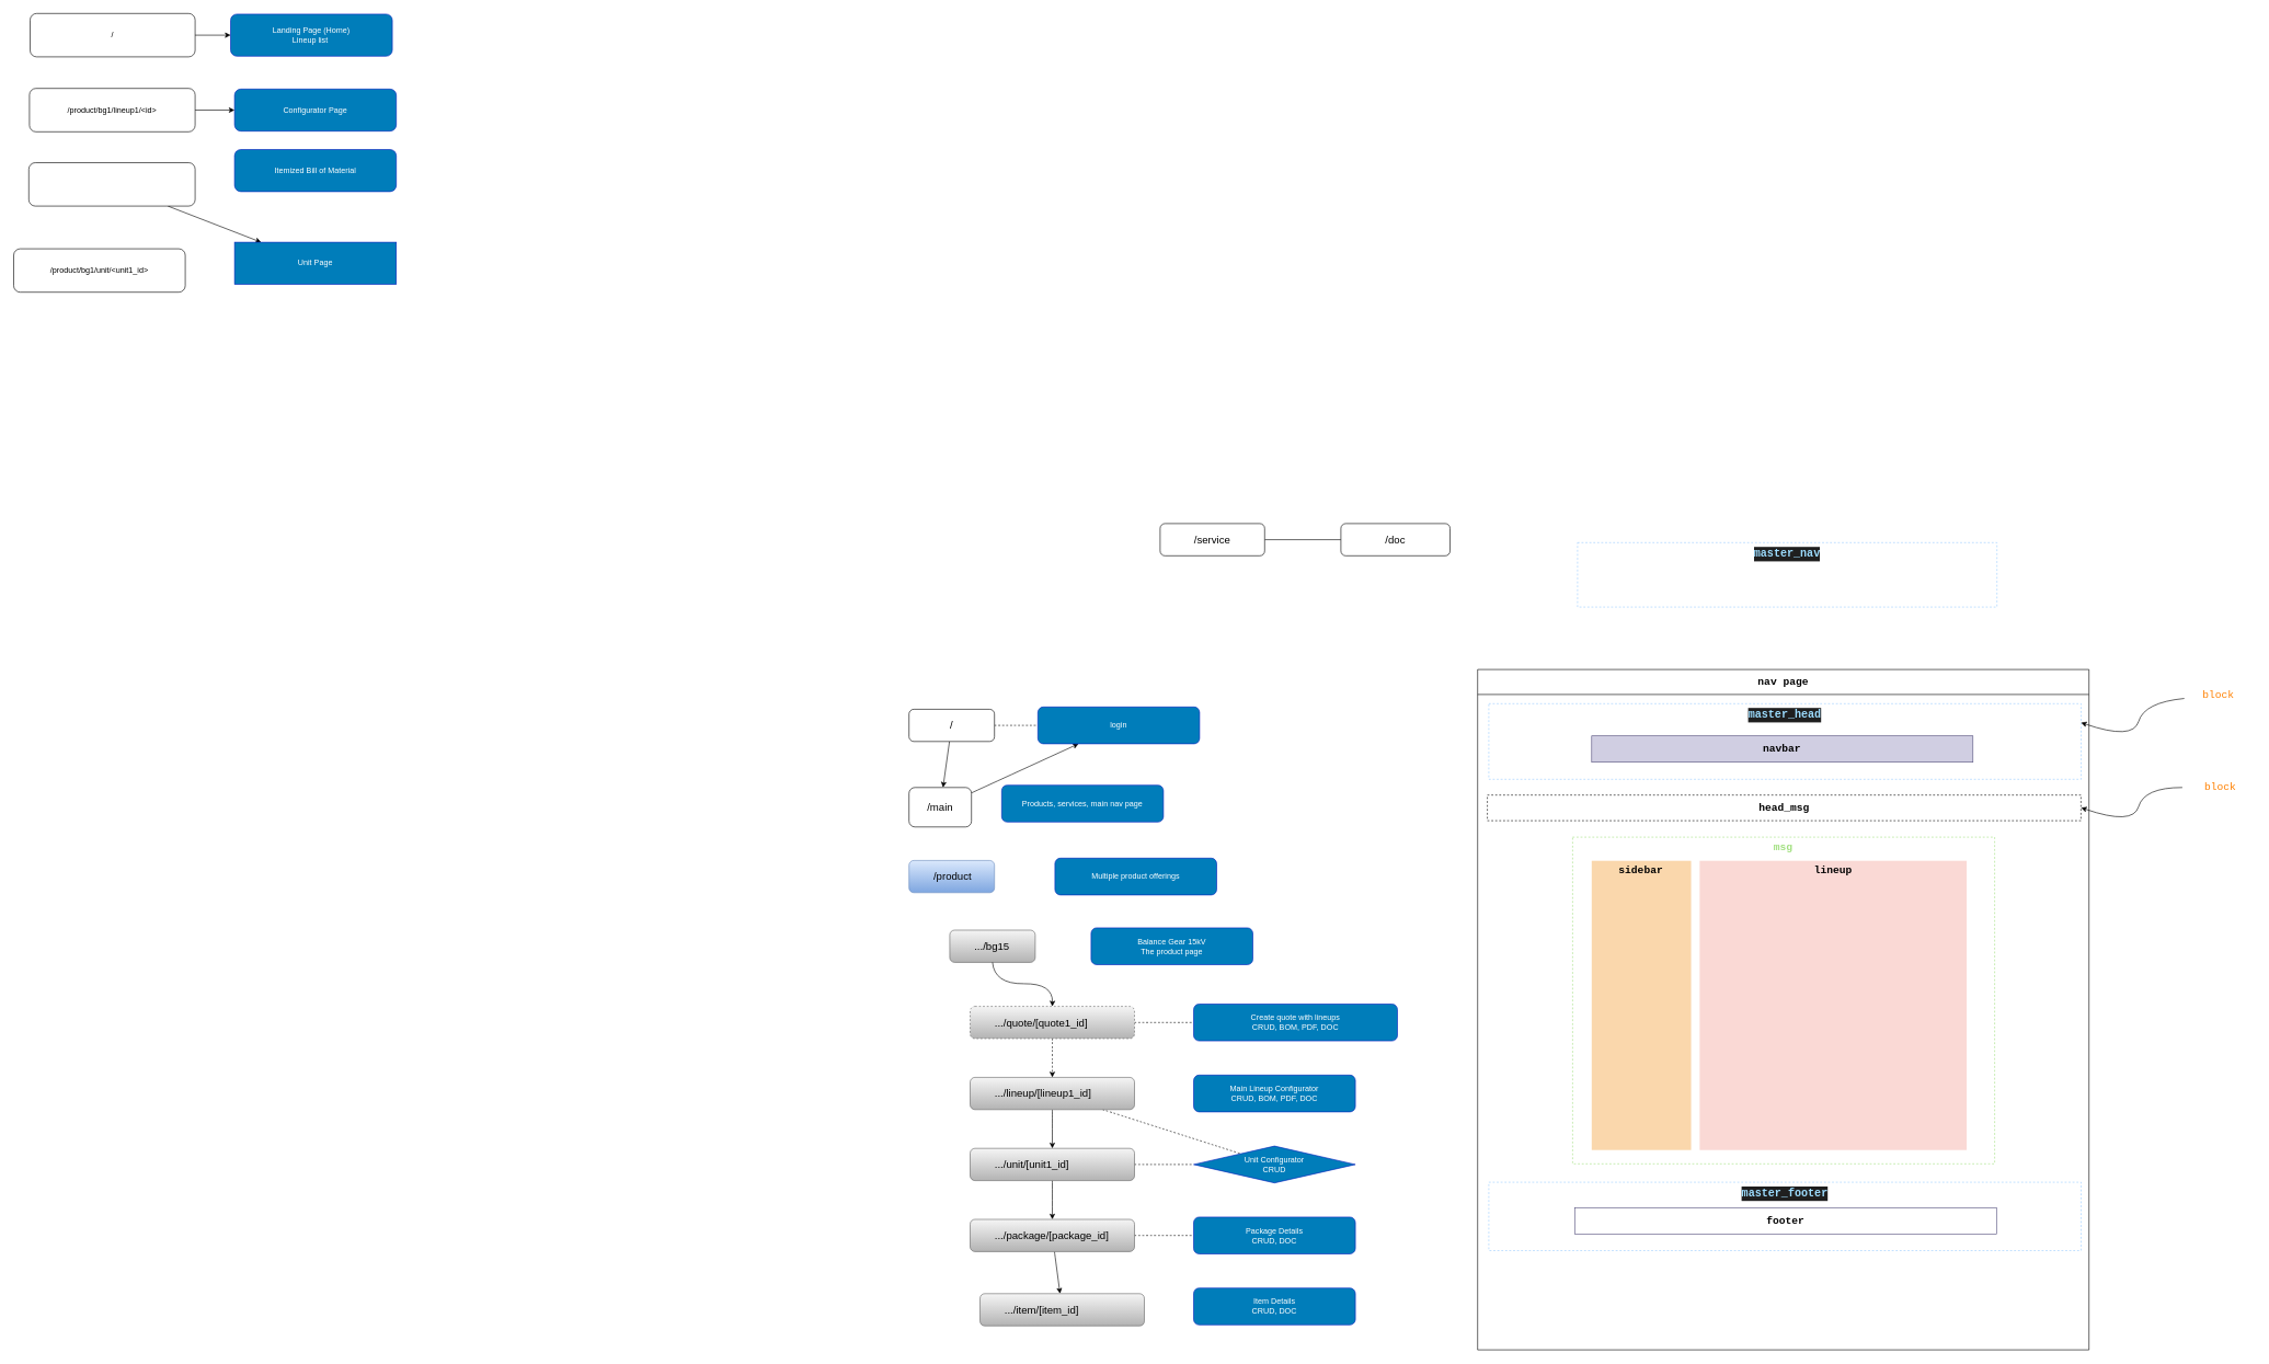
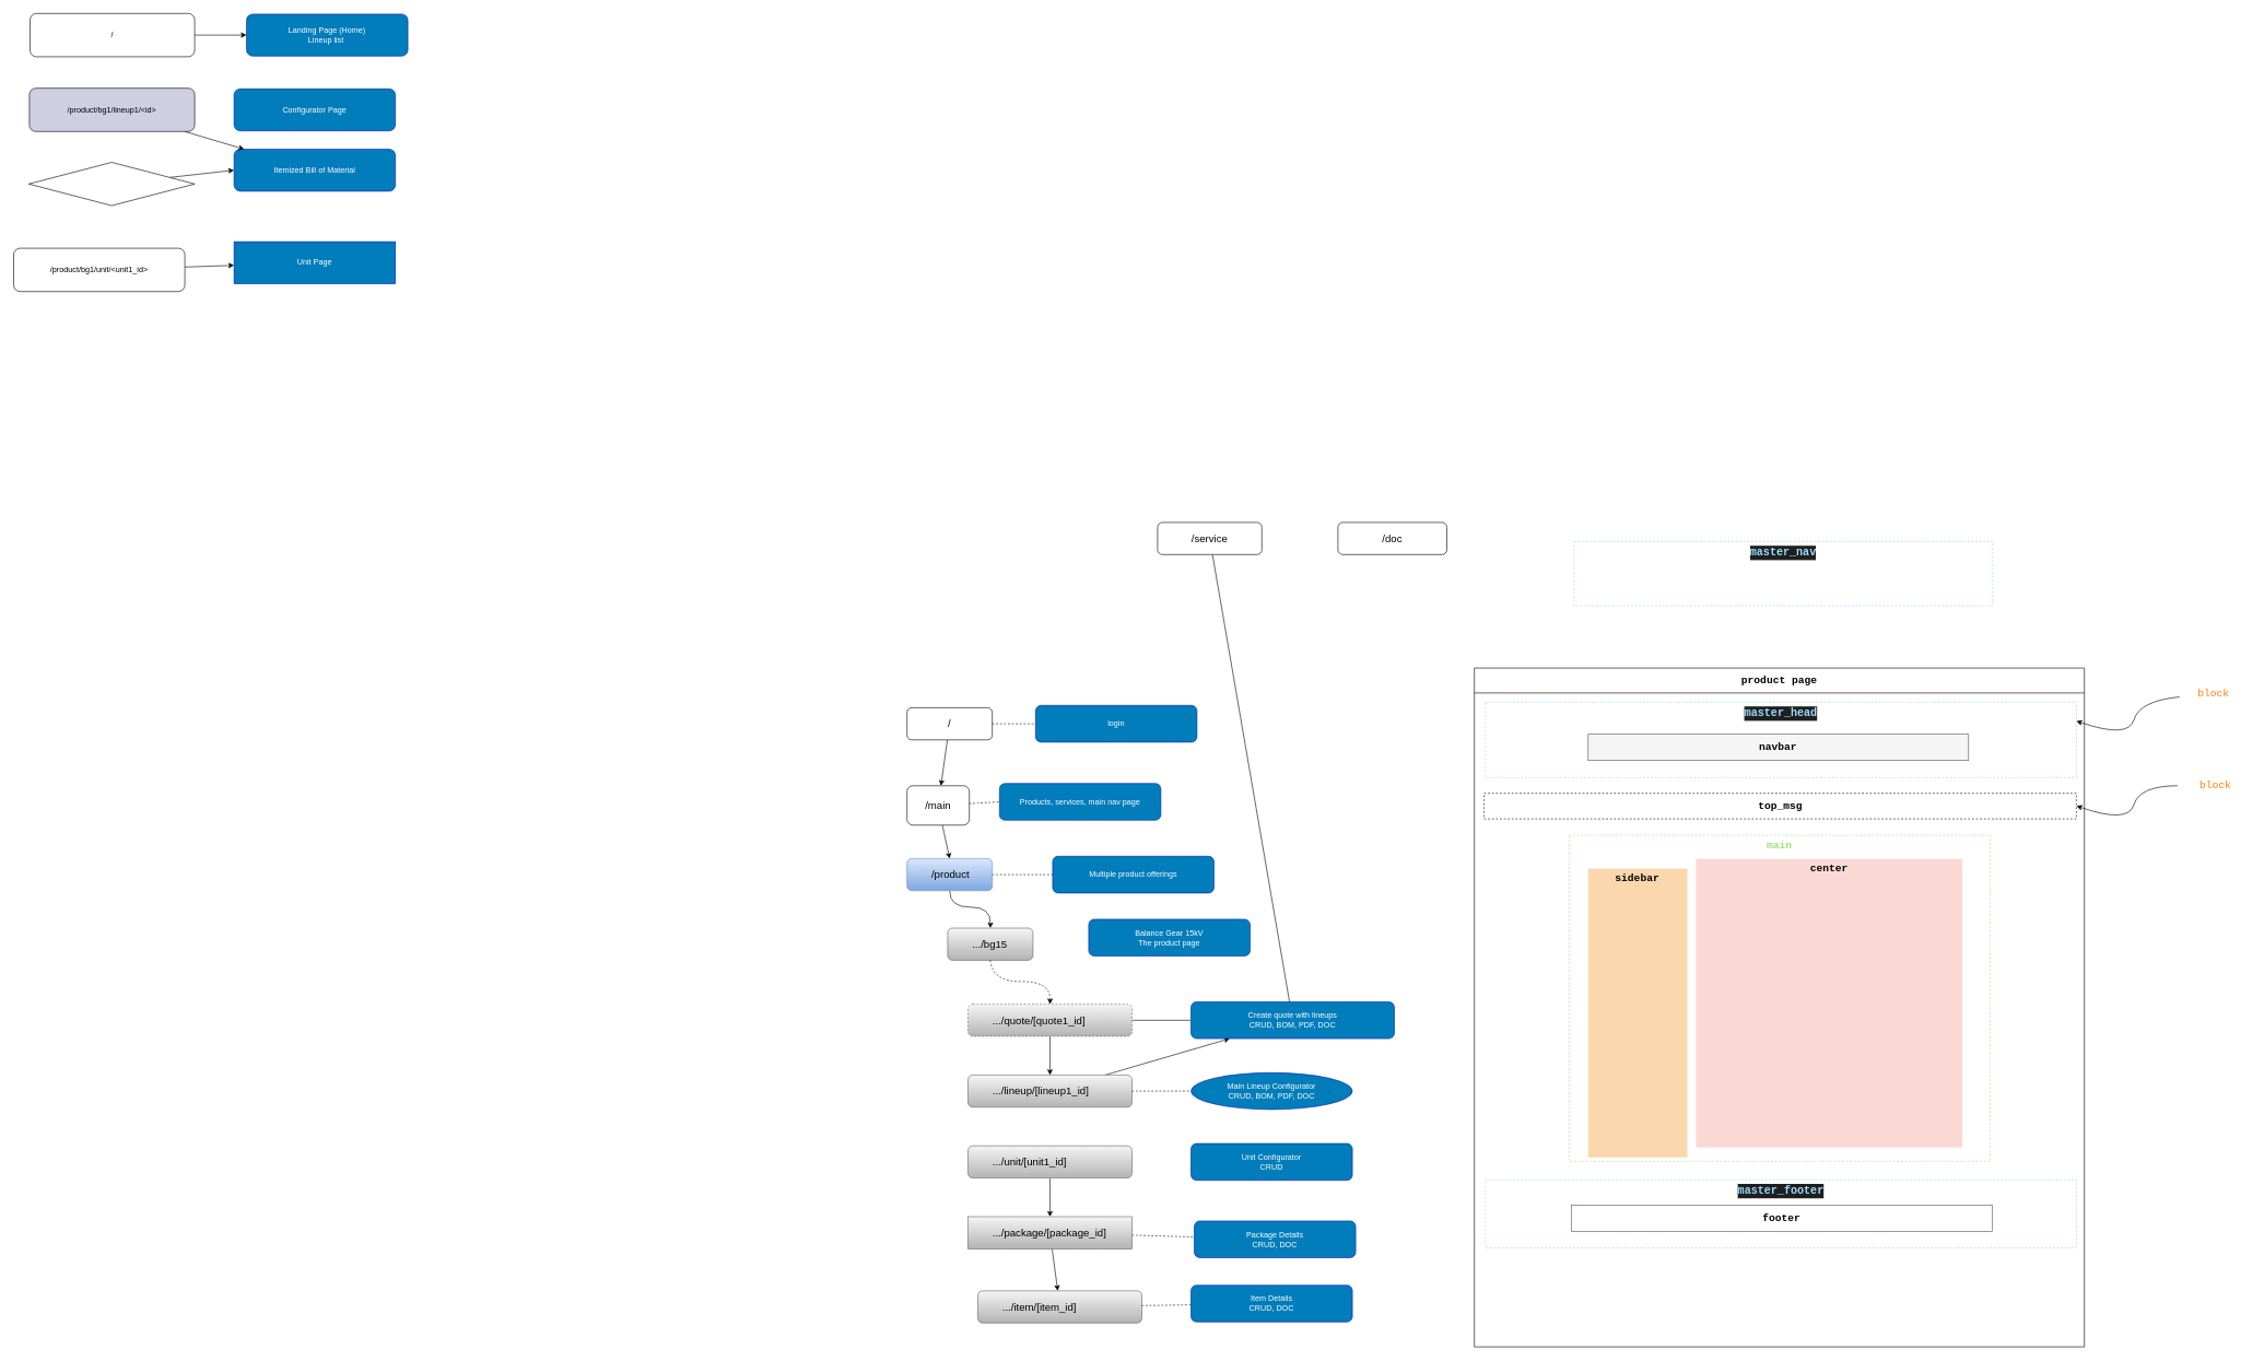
- <mxCell id="11" value="Landing Page (Home)&lt;br&gt;Lineup list&amp;nbsp;" style="rounded=1;whiteSpace=wrap;html=1;fillColor=#007dba;fontColor=#ffffff;strokeColor=#001DBC;" parent="1" vertex="1"><mxGeometry x="350" y="21" width="246" height="64" as="geometry" /></mxCell>
+ <mxCell id="11" value="Landing Page (Home)&lt;br&gt;Lineup list&amp;nbsp;" style="rounded=1;whiteSpace=wrap;html=1;fillColor=#007dba;fontColor=#ffffff;strokeColor=#001DBC;" parent="1" vertex="1"><mxGeometry x="375" y="21" width="246" height="64" as="geometry" /></mxCell>
- <mxCell id="17" value="/product/bg1/lineup1/&amp;lt;id&amp;gt;" style="rounded=1;whiteSpace=wrap;html=1;" parent="1" vertex="1"><mxGeometry x="44" y="134" width="252" height="66" as="geometry" /></mxCell>
+ <mxCell id="17" value="/product/bg1/lineup1/&amp;lt;id&amp;gt;" style="rounded=1;whiteSpace=wrap;html=1;fillColor=#d0cee2;" parent="1" vertex="1"><mxGeometry x="44" y="134" width="252" height="66" as="geometry" /></mxCell>
- <mxCell id="16" style="edgeStyle=none;html=1;entryX=0;entryY=0.5;entryDx=0;entryDy=0;" parent="1" source="17" target="12" edge="1"><mxGeometry relative="1" as="geometry"><mxPoint x="337.034" y="167" as="targetPoint" /></mxGeometry></mxCell>
+ <mxCell id="16" style="edgeStyle=none;html=1;" parent="1" source="17" target="15" edge="1"><mxGeometry relative="1" as="geometry"><mxPoint x="337.034" y="167" as="targetPoint" /></mxGeometry></mxCell>
- <mxCell id="19" value="&lt;span style=&quot;color: rgb(255, 255, 255);&quot;&gt;/product/bg1/bom/&amp;lt;lineup1_id&amp;gt;&lt;/span&gt;" style="rounded=1;whiteSpace=wrap;html=1;" parent="1" vertex="1"><mxGeometry x="43" y="247" width="253" height="66" as="geometry" /></mxCell>
+ <mxCell id="19" value="&lt;span style=&quot;color: rgb(255, 255, 255);&quot;&gt;/product/bg1/bom/&amp;lt;lineup1_id&amp;gt;&lt;/span&gt;" style="rhombus;whiteSpace=wrap;html=1;" parent="1" vertex="1"><mxGeometry x="43" y="247" width="253" height="66" as="geometry" /></mxCell>
- <mxCell id="18" style="edgeStyle=none;html=1;" parent="1" source="19" target="20" edge="1"><mxGeometry relative="1" as="geometry" /></mxCell>
+ <mxCell id="18" style="edgeStyle=none;html=1;entryX=0;entryY=0.5;entryDx=0;entryDy=0;" parent="1" source="19" target="15" edge="1"><mxGeometry relative="1" as="geometry" /></mxCell>
+ <mxCell id="21" style="edgeStyle=none;html=1;" parent="1" source="22" target="20" edge="1"><mxGeometry relative="1" as="geometry" /></mxCell>
- <mxCell id="32" style="edgeStyle=none;html=1;fontSize=16;endArrow=none;endFill=0;" parent="1" source="33" target="34" edge="1"><mxGeometry relative="1" as="geometry" /></mxCell>
+ <mxCell id="32" style="edgeStyle=none;html=1;fontSize=16;endArrow=none;endFill=0;" parent="1" source="33" target="51" edge="1"><mxGeometry relative="1" as="geometry" /></mxCell>
- <mxCell id="2" value="nav page" style="swimlane;whiteSpace=wrap;html=1;startSize=38;fontSize=16;fillColor=none;fontFamily=Courier New;" parent="1" vertex="1"><mxGeometry x="2247" y="1018" width="930" height="1035" as="geometry"><mxRectangle x="2643" y="222" width="112" height="31" as="alternateBounds" /></mxGeometry></mxCell>
+ <mxCell id="2" value="product page" style="swimlane;whiteSpace=wrap;html=1;startSize=38;fontSize=16;fillColor=none;fontFamily=Courier New;" parent="1" vertex="1"><mxGeometry x="2247" y="1018" width="930" height="1035" as="geometry"><mxRectangle x="2643" y="222" width="112" height="31" as="alternateBounds" /></mxGeometry></mxCell>
- <mxCell id="6" value="navbar" style="rounded=0;whiteSpace=wrap;html=1;fillColor=#d0cee2;strokeColor=#56517e;fontColor=#000000;fontSize=16;fontFamily=Courier New;fontStyle=1" parent="2" vertex="1"><mxGeometry x="173.495" y="101" width="580" height="40" as="geometry" /></mxCell>
+ <mxCell id="6" value="navbar" style="rounded=0;whiteSpace=wrap;html=1;fillColor=#f5f5f5;strokeColor=#56517e;fontColor=#000000;fontSize=16;fontFamily=Courier New;fontStyle=1;" parent="2" vertex="1"><mxGeometry x="173.495" y="101" width="580" height="40" as="geometry" /></mxCell>
- <mxCell id="27" style="edgeStyle=none;curved=1;html=1;fontSize=16;fontColor=#000000;endArrow=classic;endFill=1;" parent="1" source="28" target="57" edge="1"><mxGeometry relative="1" as="geometry"><mxPoint x="1447.5" y="1276.278" as="targetPoint" /></mxGeometry></mxCell>
+ <mxCell id="27" style="edgeStyle=none;curved=1;html=1;fontSize=16;fontColor=#000000;endArrow=classic;endFill=1;entryX=0.5;entryY=0;entryDx=0;entryDy=0;" parent="1" source="28" target="31" edge="1"><mxGeometry relative="1" as="geometry"><mxPoint x="1447.5" y="1276.278" as="targetPoint" /></mxGeometry></mxCell>
+ <mxCell id="26" style="edgeStyle=none;curved=1;html=1;entryX=0;entryY=0.5;entryDx=0;entryDy=0;dashed=1;fontSize=16;fontColor=#000000;endArrow=none;endFill=0;" parent="1" source="28" target="59" edge="1"><mxGeometry relative="1" as="geometry" /></mxCell>
- <mxCell id="10" value="head_msg" style="rounded=0;whiteSpace=wrap;html=1;fillColor=none;fontSize=16;fontFamily=Courier New;fontStyle=1;dashed=1;" parent="2" vertex="1"><mxGeometry x="14.81" y="191" width="903" height="39" as="geometry" /></mxCell>
+ <mxCell id="10" value="top_msg" style="rounded=0;whiteSpace=wrap;html=1;fillColor=none;fontSize=16;fontFamily=Courier New;fontStyle=1;dashed=1;" parent="2" vertex="1"><mxGeometry x="14.81" y="191" width="903" height="39" as="geometry" /></mxCell>
- <mxCell id="5" value="msg" style="rounded=0;whiteSpace=wrap;html=1;labelBackgroundColor=none;fontSize=16;fillColor=none;verticalAlign=top;fontFamily=Courier New;fontStyle=1;fontColor=#A2E080;labelBorderColor=none;strokeColor=#A2E080;dashed=1;" parent="2" vertex="1"><mxGeometry x="144.49" y="255" width="642" height="497" as="geometry" /></mxCell>
+ <mxCell id="5" value="main" style="rounded=0;whiteSpace=wrap;html=1;labelBackgroundColor=none;fontSize=16;fillColor=none;verticalAlign=top;fontFamily=Courier New;fontStyle=1;fontColor=#A2E080;labelBorderColor=none;strokeColor=#A2E080;dashed=1;" parent="2" vertex="1"><mxGeometry x="144.49" y="255" width="642" height="497" as="geometry" /></mxCell>
- <mxCell id="8" value="lineup" style="rounded=0;whiteSpace=wrap;html=1;fontSize=16;fillColor=#fad9d5;strokeColor=none;fontColor=#000000;labelBackgroundColor=none;fontFamily=Courier New;fontStyle=1;verticalAlign=top;" parent="2" vertex="1"><mxGeometry x="337.74" y="291" width="406.25" height="440" as="geometry" /></mxCell>
+ <mxCell id="8" value="center" style="rounded=0;whiteSpace=wrap;html=1;fontSize=16;fillColor=#fad9d5;strokeColor=none;fontColor=#000000;labelBackgroundColor=none;fontFamily=Courier New;fontStyle=1;verticalAlign=top;" parent="2" vertex="1"><mxGeometry x="337.74" y="291" width="406.25" height="440" as="geometry" /></mxCell>
+ <mxCell id="30" style="edgeStyle=none;curved=1;html=1;dashed=1;fontSize=16;fontColor=#000000;endArrow=none;endFill=0;" parent="1" source="31" target="58" edge="1"><mxGeometry relative="1" as="geometry" /></mxCell>
+ <mxCell id="29" style="edgeStyle=none;html=1;entryX=0.5;entryY=0;entryDx=0;entryDy=0;fontSize=16;endArrow=classic;endFill=1;curved=1;exitX=0.5;exitY=1;exitDx=0;exitDy=0;" parent="1" source="31" target="35" edge="1"><mxGeometry relative="1" as="geometry"><Array as="points"><mxPoint x="1447" y="1383" /><mxPoint x="1510" y="1382" /></Array></mxGeometry></mxCell>
- <mxCell id="56" value="Balance Gear 15kV&lt;br&gt;The product page" style="rounded=1;whiteSpace=wrap;html=1;fillColor=#007dba;fontColor=#ffffff;strokeColor=#001DBC;horizontal=1;gradientColor=none;" parent="1" vertex="1"><mxGeometry x="1659" y="1411" width="246" height="56" as="geometry" /></mxCell>
+ <mxCell id="56" value="Balance Gear 15kV&lt;br&gt;The product page" style="rounded=1;whiteSpace=wrap;html=1;fillColor=#007dba;fontColor=#ffffff;strokeColor=#001DBC;horizontal=1;gradientColor=none;" parent="1" vertex="1"><mxGeometry x="1659" y="1401" width="246" height="56" as="geometry" /></mxCell>
- <mxCell id="50" style="edgeStyle=none;html=1;entryX=0.5;entryY=0;entryDx=0;entryDy=0;fontSize=16;endArrow=classic;endFill=1;curved=1;exitX=0.5;exitY=1;exitDx=0;exitDy=0;" parent="1" source="35" target="38" edge="1"><mxGeometry relative="1" as="geometry"><mxPoint x="1494.5" y="1450.5" as="sourcePoint" /><mxPoint x="1528.5" y="1494.5" as="targetPoint" /><Array as="points"><mxPoint x="1512" y="1496.5" /><mxPoint x="1601" y="1495.5" /></Array></mxGeometry></mxCell>
+ <mxCell id="50" style="edgeStyle=none;html=1;entryX=0.5;entryY=0;entryDx=0;entryDy=0;fontSize=16;endArrow=classic;endFill=1;curved=1;exitX=0.5;exitY=1;exitDx=0;exitDy=0;dashed=1;" parent="1" source="35" target="38" edge="1"><mxGeometry relative="1" as="geometry"><mxPoint x="1494.5" y="1450.5" as="sourcePoint" /><mxPoint x="1528.5" y="1494.5" as="targetPoint" /><Array as="points"><mxPoint x="1512" y="1496.5" /><mxPoint x="1601" y="1495.5" /></Array></mxGeometry></mxCell>
- <mxCell id="7" value="sidebar" style="rounded=0;whiteSpace=wrap;html=1;fontSize=16;fillColor=#fad7ac;strokeColor=none;fontColor=#000000;labelBackgroundColor=none;fontFamily=Courier New;fontStyle=1;verticalAlign=top;" parent="2" vertex="1"><mxGeometry x="173.49" y="291" width="151.25" height="440" as="geometry" /></mxCell>
+ <mxCell id="7" value="sidebar" style="rounded=0;whiteSpace=wrap;html=1;fontSize=16;fillColor=#fad7ac;strokeColor=none;fontColor=#000000;labelBackgroundColor=none;fontFamily=Courier New;fontStyle=1;verticalAlign=top;" parent="2" vertex="1"><mxGeometry x="173.49" y="306" width="151.25" height="440" as="geometry" /></mxCell>
- <mxCell id="37" style="edgeStyle=none;curved=1;html=1;dashed=1;fontSize=16;fontColor=#000000;endArrow=none;endFill=0;" parent="1" source="38" target="51" edge="1"><mxGeometry relative="1" as="geometry" /></mxCell>
+ <mxCell id="37" style="edgeStyle=none;curved=1;html=1;dashed=0;fontSize=16;fontColor=#000000;endArrow=none;endFill=0;" parent="1" source="38" target="51" edge="1"><mxGeometry relative="1" as="geometry" /></mxCell>
- <mxCell id="36" style="edgeStyle=none;curved=1;html=1;fontSize=16;endArrow=classic;endFill=1;dashed=1;" parent="1" source="38" target="41" edge="1"><mxGeometry relative="1" as="geometry" /></mxCell>
+ <mxCell id="36" style="edgeStyle=none;curved=1;html=1;fontSize=16;endArrow=classic;endFill=1;" parent="1" source="38" target="41" edge="1"><mxGeometry relative="1" as="geometry" /></mxCell>
- <mxCell id="52" value="Main Lineup Configurator&lt;br&gt;CRUD, BOM, PDF, DOC" style="rounded=1;whiteSpace=wrap;html=1;fillColor=#007dba;fontColor=#ffffff;strokeColor=#001DBC;" parent="1" vertex="1"><mxGeometry x="1815" y="1635" width="246" height="56" as="geometry" /></mxCell>
+ <mxCell id="52" value="Main Lineup Configurator&lt;br&gt;CRUD, BOM, PDF, DOC" style="ellipse;whiteSpace=wrap;html=1;fillColor=#007dba;fontColor=#ffffff;strokeColor=#001DBC;" parent="1" vertex="1"><mxGeometry x="1815" y="1635" width="246" height="56" as="geometry" /></mxCell>
- <mxCell id="39" style="edgeStyle=none;curved=1;html=1;fontSize=16;endArrow=classic;endFill=1;" parent="1" source="41" target="44" edge="1"><mxGeometry relative="1" as="geometry" /></mxCell>
+ <mxCell id="39" style="edgeStyle=none;curved=1;html=1;fontSize=16;endArrow=classic;endFill=1;" parent="1" source="41" target="51" edge="1"><mxGeometry relative="1" as="geometry" /></mxCell>
- <mxCell id="40" style="edgeStyle=none;curved=1;html=1;dashed=1;fontSize=16;fontColor=#000000;endArrow=none;endFill=0;" parent="1" source="41" target="54" edge="1"><mxGeometry relative="1" as="geometry" /></mxCell>
+ <mxCell id="40" style="edgeStyle=none;curved=1;html=1;entryX=0;entryY=0.5;entryDx=0;entryDy=0;dashed=1;fontSize=16;fontColor=#000000;endArrow=none;endFill=0;" parent="1" source="41" target="52" edge="1"><mxGeometry relative="1" as="geometry" /></mxCell>
- <mxCell id="43" style="edgeStyle=none;curved=1;html=1;dashed=1;fontSize=16;fontColor=#000000;endArrow=none;endFill=0;entryX=0;entryY=0.5;entryDx=0;entryDy=0;" parent="1" source="44" target="54" edge="1"><mxGeometry relative="1" as="geometry"><mxPoint x="1812" y="1771" as="targetPoint" /></mxGeometry></mxCell>
- <mxCell id="54" value="Unit Configurator&lt;br&gt;CRUD" style="rhombus;whiteSpace=wrap;html=1;fillColor=#007dba;fontColor=#ffffff;strokeColor=#001DBC;" parent="1" vertex="1"><mxGeometry x="1815" y="1743" width="246" height="56" as="geometry" /></mxCell>
+ <mxCell id="54" value="Unit Configurator&lt;br&gt;CRUD" style="rounded=1;whiteSpace=wrap;html=1;fillColor=#007dba;fontColor=#ffffff;strokeColor=#001DBC;" parent="1" vertex="1"><mxGeometry x="1815" y="1743" width="246" height="56" as="geometry" /></mxCell>
- <mxCell id="47" value="&lt;span style=&quot;white-space: pre;&quot;&gt;&#09;&lt;/span&gt;.../package/[package_id]" style="rounded=1;whiteSpace=wrap;html=1;fontSize=16;align=left;fillColor=#f5f5f5;gradientColor=#b3b3b3;strokeColor=#666666;fontColor=#000000;" parent="1" vertex="1"><mxGeometry x="1475" y="1854.5" width="250" height="49" as="geometry" /></mxCell>
+ <mxCell id="47" value="&lt;span style=&quot;white-space: pre;&quot;&gt;&#09;&lt;/span&gt;.../package/[package_id]" style="whiteSpace=wrap;html=1;fontSize=16;align=left;fillColor=#f5f5f5;gradientColor=#b3b3b3;strokeColor=#666666;fontColor=#000000;rounded=0;" parent="1" vertex="1"><mxGeometry x="1475" y="1854.5" width="250" height="49" as="geometry" /></mxCell>
- <mxCell id="53" value="Package Details&lt;br&gt;CRUD, DOC" style="rounded=1;whiteSpace=wrap;html=1;fillColor=#007dba;fontColor=#ffffff;strokeColor=#001DBC;" parent="1" vertex="1"><mxGeometry x="1815" y="1851" width="246" height="56" as="geometry" /></mxCell>
+ <mxCell id="53" value="Package Details&lt;br&gt;CRUD, DOC" style="rounded=1;whiteSpace=wrap;html=1;fillColor=#007dba;fontColor=#ffffff;strokeColor=#001DBC;" parent="1" vertex="1"><mxGeometry x="1820" y="1861" width="246" height="56" as="geometry" /></mxCell>
+ <mxCell id="48" style="edgeStyle=none;curved=1;html=1;dashed=1;fontSize=16;fontColor=#000000;endArrow=none;endFill=0;" parent="1" source="49" target="55" edge="1"><mxGeometry relative="1" as="geometry" /></mxCell>
